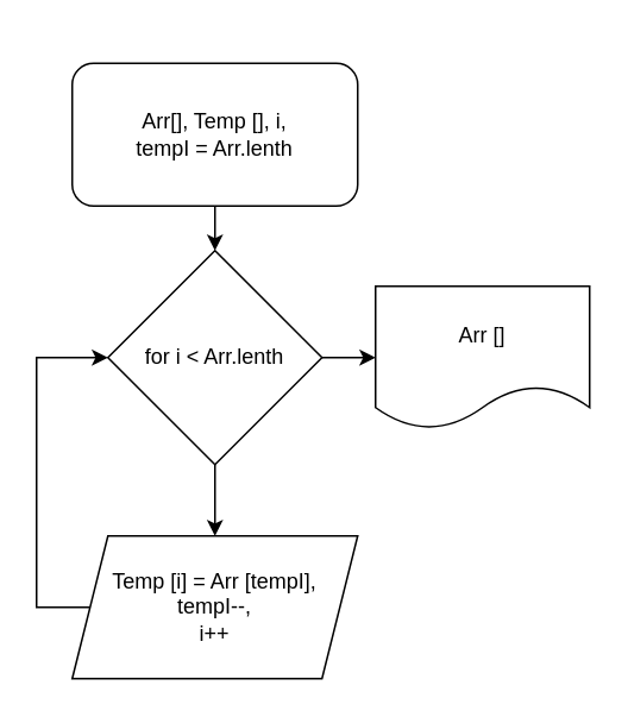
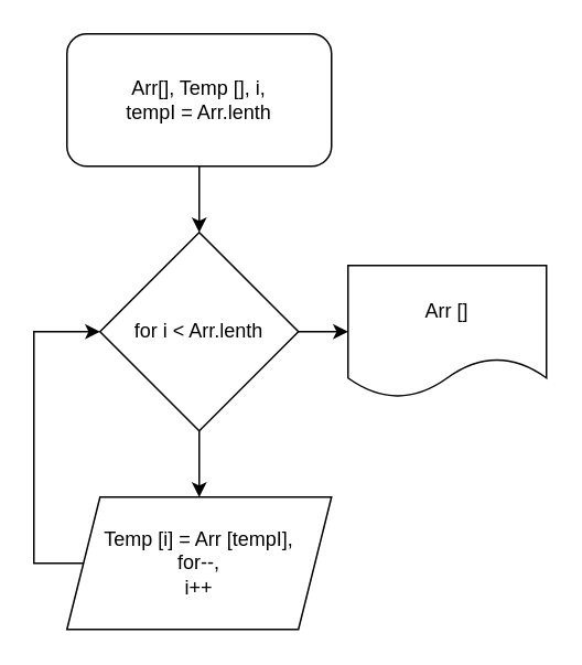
- <mxCell id="3" value="Arr[], Temp [], i, &lt;br&gt;tempI = Arr.lenth" style="rounded=1;whiteSpace=wrap;html=1;" vertex="1" parent="1"><mxGeometry x="40" y="35" width="160" height="80" as="geometry" /></mxCell>
+ <mxCell id="3" value="Arr[], Temp [], i, &lt;br&gt;tempI = Arr.lenth" style="rounded=1;whiteSpace=wrap;html=1;" vertex="1" parent="1"><mxGeometry x="40" y="20" width="160" height="80" as="geometry" /></mxCell>
- <mxCell id="8" value="Temp [i] = Arr [tempI],&lt;br&gt;tempI--,&lt;br&gt;i++" style="shape=parallelogram;perimeter=parallelogramPerimeter;whiteSpace=wrap;html=1;fixedSize=1;" vertex="1" parent="1"><mxGeometry x="40" y="300" width="160" height="80" as="geometry" /></mxCell>
+ <mxCell id="8" value="Temp [i] = Arr [tempI],&lt;br&gt;for--,&lt;br&gt;i++" style="shape=parallelogram;perimeter=parallelogramPerimeter;whiteSpace=wrap;html=1;fixedSize=1;" vertex="1" parent="1"><mxGeometry x="40" y="300" width="160" height="80" as="geometry" /></mxCell>
